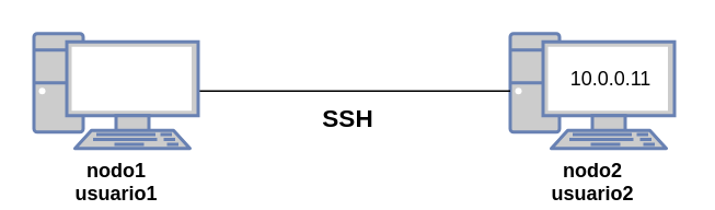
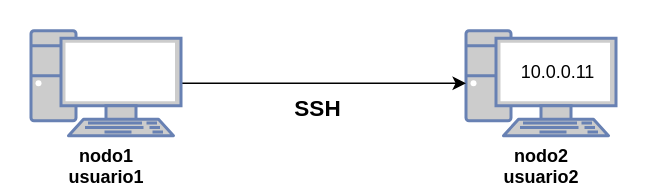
- <mxCell id="3" value="" style="edgeStyle=orthogonalEdgeStyle;rounded=0;orthogonalLoop=1;jettySize=auto;html=1;entryX=0;entryY=0.5;entryDx=0;entryDy=0;entryPerimeter=0;endArrow=none;" edge="1" parent="1" source="5" target="2"><mxGeometry relative="1" as="geometry"><mxPoint x="190" y="55" as="targetPoint" /></mxGeometry></mxCell>
+ <mxCell id="3" value="" style="edgeStyle=orthogonalEdgeStyle;rounded=0;orthogonalLoop=1;jettySize=auto;html=1;entryX=0;entryY=0.5;entryDx=0;entryDy=0;entryPerimeter=0;" edge="1" parent="1" source="5" target="2"><mxGeometry relative="1" as="geometry"><mxPoint x="190" y="55" as="targetPoint" /></mxGeometry></mxCell>
